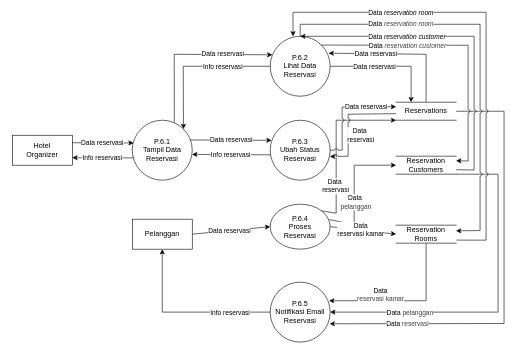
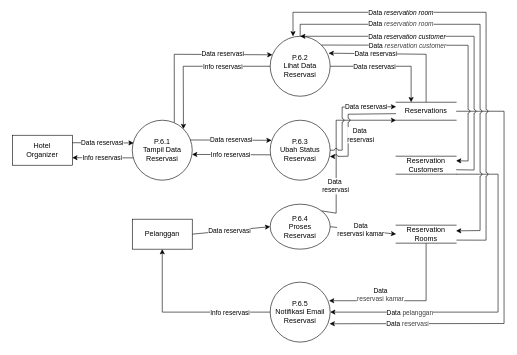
- <mxCell id="9" value="" style="endArrow=classic;html=1;rounded=0;curved=0;jumpStyle=arc;exitX=0.987;exitY=0.343;exitDx=0;exitDy=0;exitPerimeter=0;entryX=0;entryY=0.5;entryDx=0;entryDy=0;" edge="1" parent="1" source="5" target="54"><mxGeometry width="50" height="50" relative="1" as="geometry"><mxPoint x="660" y="495" as="sourcePoint" /><mxPoint x="710" y="445" as="targetPoint" /><Array as="points"><mxPoint x="590" y="374" /><mxPoint x="590" y="275" /></Array></mxGeometry></mxCell>
- <mxCell id="10" value="&lt;span style=&quot;scrollbar-color: rgb(226, 226, 226) rgb(251, 251, 251); color: rgb(0, 0, 0);&quot;&gt;Data&amp;nbsp;&lt;/span&gt;&lt;div style=&quot;scrollbar-color: rgb(226, 226, 226) rgb(251, 251, 251); color: rgb(63, 63, 63);&quot;&gt;pelanggan&lt;/div&gt;" style="edgeLabel;html=1;align=center;verticalAlign=middle;resizable=0;points=[];" vertex="1" connectable="0" parent="9"><mxGeometry x="-0.244" y="-2" relative="1" as="geometry"><mxPoint as="offset" /></mxGeometry></mxCell>
